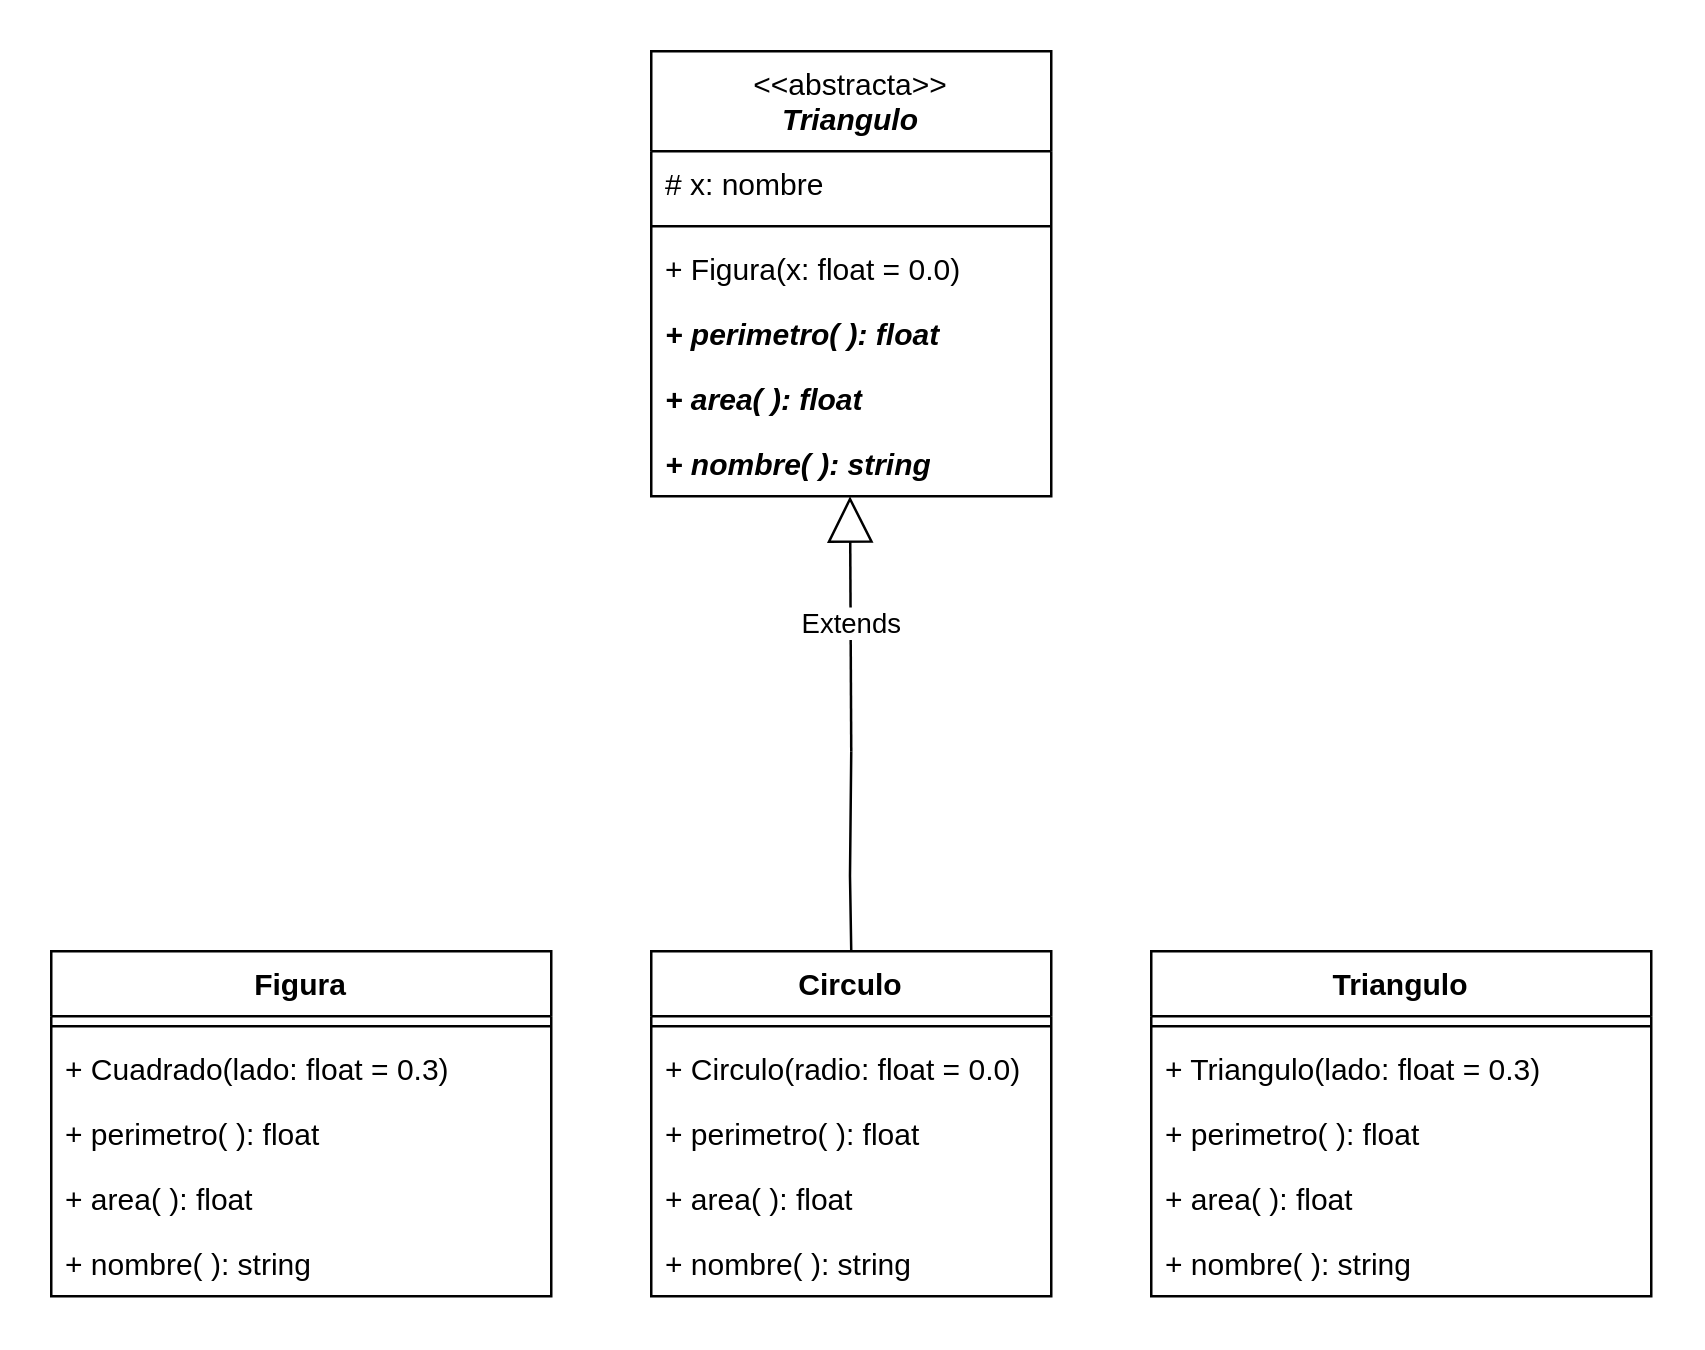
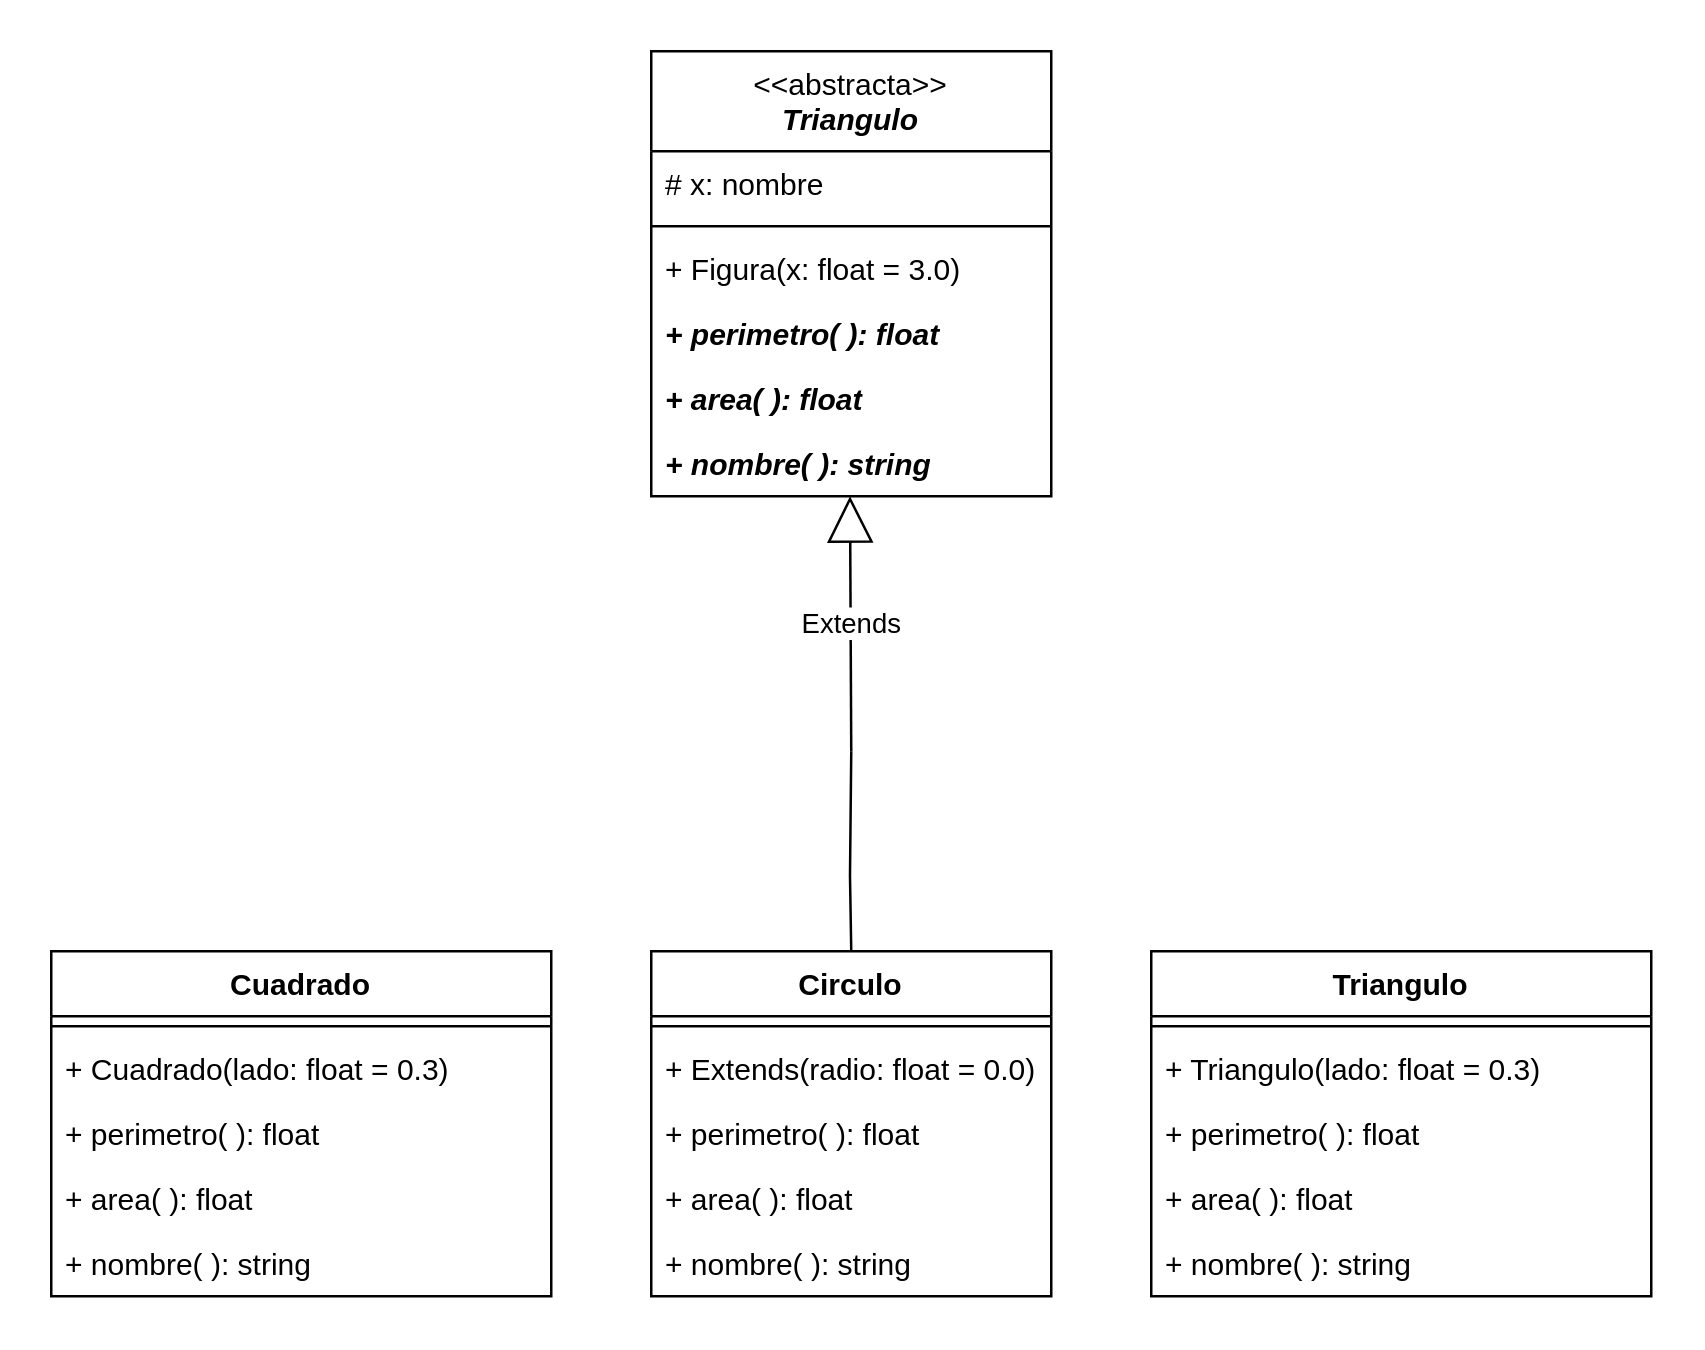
- <mxCell id="5" value="+ Figura(x: float = 0.0)" style="text;strokeColor=none;fillColor=none;align=left;verticalAlign=top;spacingLeft=4;spacingRight=4;overflow=hidden;rotatable=0;points=[[0,0.5],[1,0.5]];portConstraint=eastwest;whiteSpace=wrap;html=1;" vertex="1" parent="2"><mxGeometry y="74" width="160" height="26" as="geometry" /></mxCell>
+ <mxCell id="5" value="+ Figura(x: float = 3.0)" style="text;strokeColor=none;fillColor=none;align=left;verticalAlign=top;spacingLeft=4;spacingRight=4;overflow=hidden;rotatable=0;points=[[0,0.5],[1,0.5]];portConstraint=eastwest;whiteSpace=wrap;html=1;" vertex="1" parent="2"><mxGeometry y="74" width="160" height="26" as="geometry" /></mxCell>
- <mxCell id="15" value="Figura" style="swimlane;fontStyle=1;align=center;verticalAlign=top;childLayout=stackLayout;horizontal=1;startSize=26;horizontalStack=0;resizeParent=1;resizeParentMax=0;resizeLast=0;collapsible=1;marginBottom=0;whiteSpace=wrap;html=1;" vertex="1" parent="1"><mxGeometry x="20" y="380" width="200" height="138" as="geometry" /></mxCell>
+ <mxCell id="15" value="Cuadrado" style="swimlane;fontStyle=1;align=center;verticalAlign=top;childLayout=stackLayout;horizontal=1;startSize=26;horizontalStack=0;resizeParent=1;resizeParentMax=0;resizeLast=0;collapsible=1;marginBottom=0;whiteSpace=wrap;html=1;" vertex="1" parent="1"><mxGeometry x="20" y="380" width="200" height="138" as="geometry" /></mxCell>
- <mxCell id="11" value="+ Circulo(radio: float = 0.0)" style="text;strokeColor=none;fillColor=none;align=left;verticalAlign=top;spacingLeft=4;spacingRight=4;overflow=hidden;rotatable=0;points=[[0,0.5],[1,0.5]];portConstraint=eastwest;whiteSpace=wrap;html=1;" vertex="1" parent="9"><mxGeometry y="34" width="160" height="26" as="geometry" /></mxCell>
+ <mxCell id="11" value="+ Extends(radio: float = 0.0)" style="text;strokeColor=none;fillColor=none;align=left;verticalAlign=top;spacingLeft=4;spacingRight=4;overflow=hidden;rotatable=0;points=[[0,0.5],[1,0.5]];portConstraint=eastwest;whiteSpace=wrap;html=1;" vertex="1" parent="9"><mxGeometry y="34" width="160" height="26" as="geometry" /></mxCell>
